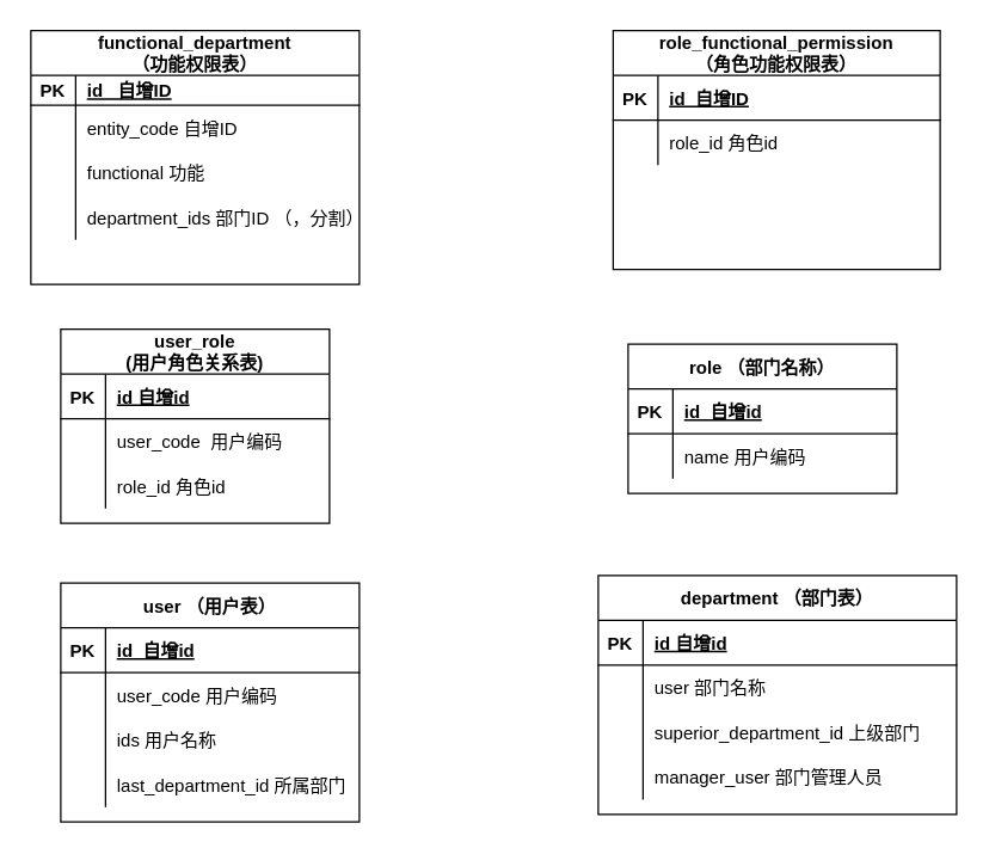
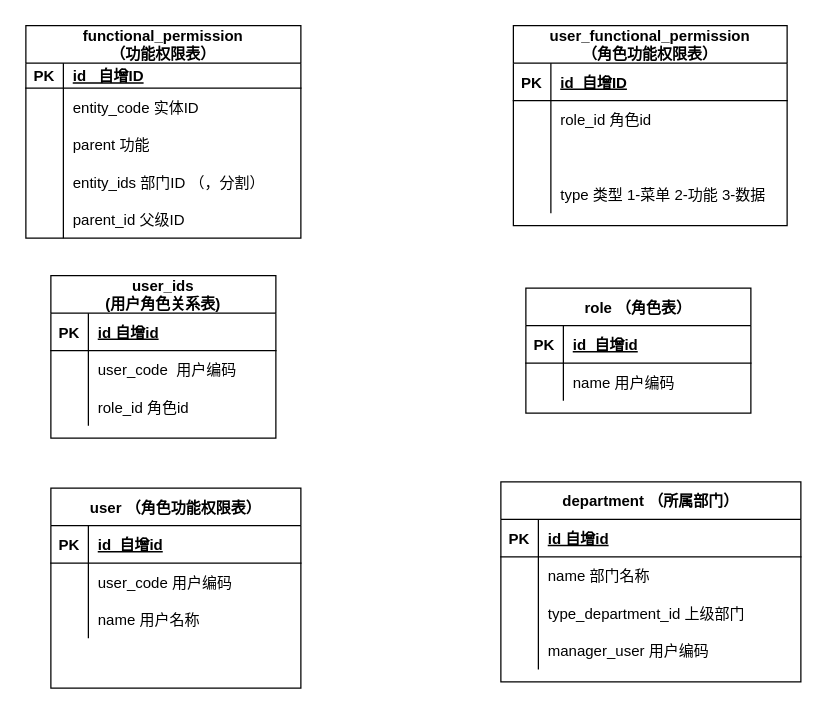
- <mxCell id="2" value="functional_department&#10;（功能权限表）" style="shape=table;startSize=30;container=1;collapsible=1;childLayout=tableLayout;fixedRows=1;rowLines=0;fontStyle=1;align=center;resizeLast=1;" vertex="1" parent="1"><mxGeometry x="20" y="20" width="220" height="170" as="geometry" /></mxCell>
+ <mxCell id="2" value="functional_permission&#10;（功能权限表）" style="shape=table;startSize=30;container=1;collapsible=1;childLayout=tableLayout;fixedRows=1;rowLines=0;fontStyle=1;align=center;resizeLast=1;" vertex="1" parent="1"><mxGeometry x="20" y="20" width="220" height="170" as="geometry" /></mxCell>
- <mxCell id="18" value="role_functional_permission&#10;（角色功能权限表）" style="shape=table;startSize=30;container=1;collapsible=1;childLayout=tableLayout;fixedRows=1;rowLines=0;fontStyle=1;align=center;resizeLast=1;" vertex="1" parent="1"><mxGeometry x="410" y="20" width="219" height="160" as="geometry" /></mxCell>
+ <mxCell id="18" value="user_functional_permission&#10;（角色功能权限表）" style="shape=table;startSize=30;container=1;collapsible=1;childLayout=tableLayout;fixedRows=1;rowLines=0;fontStyle=1;align=center;resizeLast=1;" vertex="1" parent="1"><mxGeometry x="410" y="20" width="219" height="160" as="geometry" /></mxCell>
- <mxCell id="8" value="entity_code 自增ID" style="shape=partialRectangle;connectable=0;fillColor=none;top=0;left=0;bottom=0;right=0;align=left;spacingLeft=6;overflow=hidden;" vertex="1" parent="6"><mxGeometry x="30" width="190" height="30" as="geometry" /></mxCell>
+ <mxCell id="8" value="entity_code 实体ID" style="shape=partialRectangle;connectable=0;fillColor=none;top=0;left=0;bottom=0;right=0;align=left;spacingLeft=6;overflow=hidden;" vertex="1" parent="6"><mxGeometry x="30" width="190" height="30" as="geometry" /></mxCell>
- <mxCell id="11" value="functional 功能" style="shape=partialRectangle;connectable=0;fillColor=none;top=0;left=0;bottom=0;right=0;align=left;spacingLeft=6;overflow=hidden;" vertex="1" parent="9"><mxGeometry x="30" width="190" height="30" as="geometry" /></mxCell>
+ <mxCell id="11" value="parent 功能" style="shape=partialRectangle;connectable=0;fillColor=none;top=0;left=0;bottom=0;right=0;align=left;spacingLeft=6;overflow=hidden;" vertex="1" parent="9"><mxGeometry x="30" width="190" height="30" as="geometry" /></mxCell>
- <mxCell id="14" value="department_ids 部门ID （，分割）" style="shape=partialRectangle;connectable=0;fillColor=none;top=0;left=0;bottom=0;right=0;align=left;spacingLeft=6;overflow=hidden;" vertex="1" parent="12"><mxGeometry x="30" width="190" height="30" as="geometry" /></mxCell>
+ <mxCell id="14" value="entity_ids 部门ID （，分割）" style="shape=partialRectangle;connectable=0;fillColor=none;top=0;left=0;bottom=0;right=0;align=left;spacingLeft=6;overflow=hidden;" vertex="1" parent="12"><mxGeometry x="30" width="190" height="30" as="geometry" /></mxCell>
+ <mxCell id="29" value="type 类型 1-菜单 2-功能 3-数据" style="shape=partialRectangle;connectable=0;fillColor=none;top=0;left=0;bottom=0;right=0;align=left;spacingLeft=6;overflow=hidden;" vertex="1" parent="27"><mxGeometry x="30" width="189" height="30" as="geometry" /></mxCell>
+ <mxCell id="17" value="parent_id 父级ID" style="shape=partialRectangle;connectable=0;fillColor=none;top=0;left=0;bottom=0;right=0;align=left;spacingLeft=6;overflow=hidden;" vertex="1" parent="15"><mxGeometry x="30" width="190" height="30" as="geometry" /></mxCell>
- <mxCell id="37" value="user_role &#10;(用户角色关系表)" style="shape=table;startSize=30;container=1;collapsible=1;childLayout=tableLayout;fixedRows=1;rowLines=0;fontStyle=1;align=center;resizeLast=1;" vertex="1" parent="1"><mxGeometry x="40" y="220" width="180" height="130" as="geometry" /></mxCell>
+ <mxCell id="37" value="user_ids &#10;(用户角色关系表)" style="shape=table;startSize=30;container=1;collapsible=1;childLayout=tableLayout;fixedRows=1;rowLines=0;fontStyle=1;align=center;resizeLast=1;" vertex="1" parent="1"><mxGeometry x="40" y="220" width="180" height="130" as="geometry" /></mxCell>
- <mxCell id="30" value="role （部门名称）" style="shape=table;startSize=30;container=1;collapsible=1;childLayout=tableLayout;fixedRows=1;rowLines=0;fontStyle=1;align=center;resizeLast=1;" vertex="1" parent="1"><mxGeometry x="420" y="230" width="180" height="100" as="geometry" /></mxCell>
+ <mxCell id="30" value="role （角色表）" style="shape=table;startSize=30;container=1;collapsible=1;childLayout=tableLayout;fixedRows=1;rowLines=0;fontStyle=1;align=center;resizeLast=1;" vertex="1" parent="1"><mxGeometry x="420" y="230" width="180" height="100" as="geometry" /></mxCell>
- <mxCell id="60" value="department （部门表）" style="shape=table;startSize=30;container=1;collapsible=1;childLayout=tableLayout;fixedRows=1;rowLines=0;fontStyle=1;align=center;resizeLast=1;" vertex="1" parent="1"><mxGeometry x="400" y="385" width="240" height="160" as="geometry" /></mxCell>
+ <mxCell id="60" value="department （所属部门）" style="shape=table;startSize=30;container=1;collapsible=1;childLayout=tableLayout;fixedRows=1;rowLines=0;fontStyle=1;align=center;resizeLast=1;" vertex="1" parent="1"><mxGeometry x="400" y="385" width="240" height="160" as="geometry" /></mxCell>
- <mxCell id="47" value="user （用户表）" style="shape=table;startSize=30;container=1;collapsible=1;childLayout=tableLayout;fixedRows=1;rowLines=0;fontStyle=1;align=center;resizeLast=1;" vertex="1" parent="1"><mxGeometry x="40" y="390" width="200" height="160" as="geometry" /></mxCell>
+ <mxCell id="47" value="user （角色功能权限表）" style="shape=table;startSize=30;container=1;collapsible=1;childLayout=tableLayout;fixedRows=1;rowLines=0;fontStyle=1;align=center;resizeLast=1;" vertex="1" parent="1"><mxGeometry x="40" y="390" width="200" height="160" as="geometry" /></mxCell>
- <mxCell id="66" value="user 部门名称" style="shape=partialRectangle;connectable=0;fillColor=none;top=0;left=0;bottom=0;right=0;align=left;spacingLeft=6;overflow=hidden;" vertex="1" parent="64"><mxGeometry x="30" width="210" height="30" as="geometry" /></mxCell>
+ <mxCell id="66" value="name 部门名称" style="shape=partialRectangle;connectable=0;fillColor=none;top=0;left=0;bottom=0;right=0;align=left;spacingLeft=6;overflow=hidden;" vertex="1" parent="64"><mxGeometry x="30" width="210" height="30" as="geometry" /></mxCell>
- <mxCell id="69" value="superior_department_id 上级部门" style="shape=partialRectangle;connectable=0;fillColor=none;top=0;left=0;bottom=0;right=0;align=left;spacingLeft=6;overflow=hidden;" vertex="1" parent="67"><mxGeometry x="30" width="210" height="30" as="geometry" /></mxCell>
+ <mxCell id="69" value="type_department_id 上级部门" style="shape=partialRectangle;connectable=0;fillColor=none;top=0;left=0;bottom=0;right=0;align=left;spacingLeft=6;overflow=hidden;" vertex="1" parent="67"><mxGeometry x="30" width="210" height="30" as="geometry" /></mxCell>
- <mxCell id="56" value="ids 用户名称" style="shape=partialRectangle;connectable=0;fillColor=none;top=0;left=0;bottom=0;right=0;align=left;spacingLeft=6;overflow=hidden;" vertex="1" parent="54"><mxGeometry x="30" width="170" height="30" as="geometry" /></mxCell>
+ <mxCell id="56" value="name 用户名称" style="shape=partialRectangle;connectable=0;fillColor=none;top=0;left=0;bottom=0;right=0;align=left;spacingLeft=6;overflow=hidden;" vertex="1" parent="54"><mxGeometry x="30" width="170" height="30" as="geometry" /></mxCell>
- <mxCell id="72" value="manager_user 部门管理人员" style="shape=partialRectangle;connectable=0;fillColor=none;top=0;left=0;bottom=0;right=0;align=left;spacingLeft=6;overflow=hidden;" vertex="1" parent="70"><mxGeometry x="30" width="210" height="30" as="geometry" /></mxCell>
+ <mxCell id="72" value="manager_user 用户编码" style="shape=partialRectangle;connectable=0;fillColor=none;top=0;left=0;bottom=0;right=0;align=left;spacingLeft=6;overflow=hidden;" vertex="1" parent="70"><mxGeometry x="30" width="210" height="30" as="geometry" /></mxCell>
- <mxCell id="59" value="last_department_id 所属部门" style="shape=partialRectangle;connectable=0;fillColor=none;top=0;left=0;bottom=0;right=0;align=left;spacingLeft=6;overflow=hidden;" vertex="1" parent="57"><mxGeometry x="30" width="170" height="30" as="geometry" /></mxCell>
